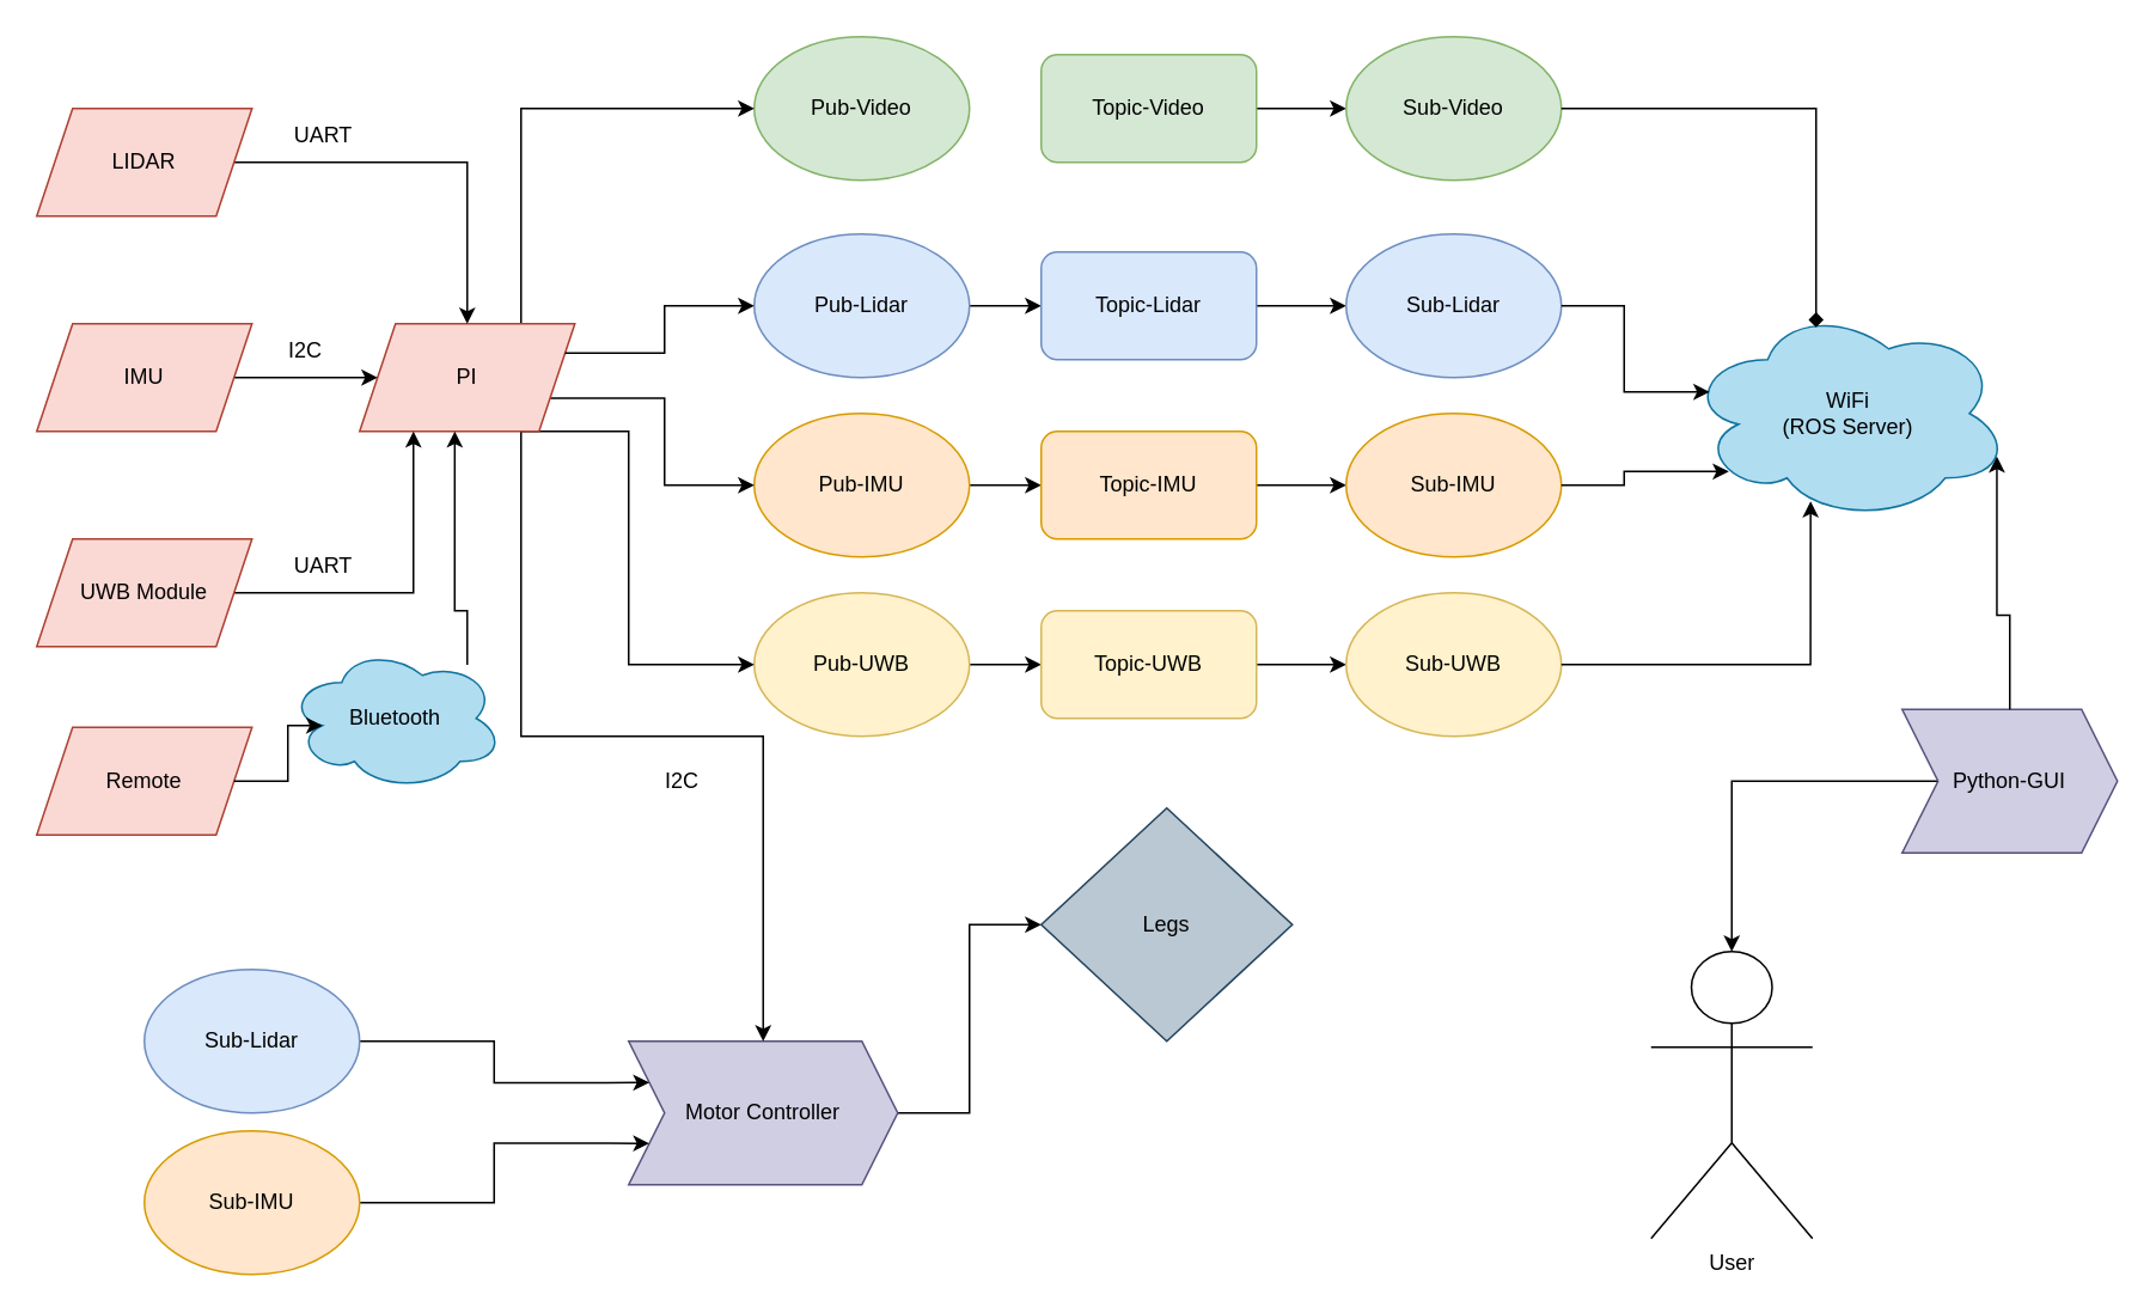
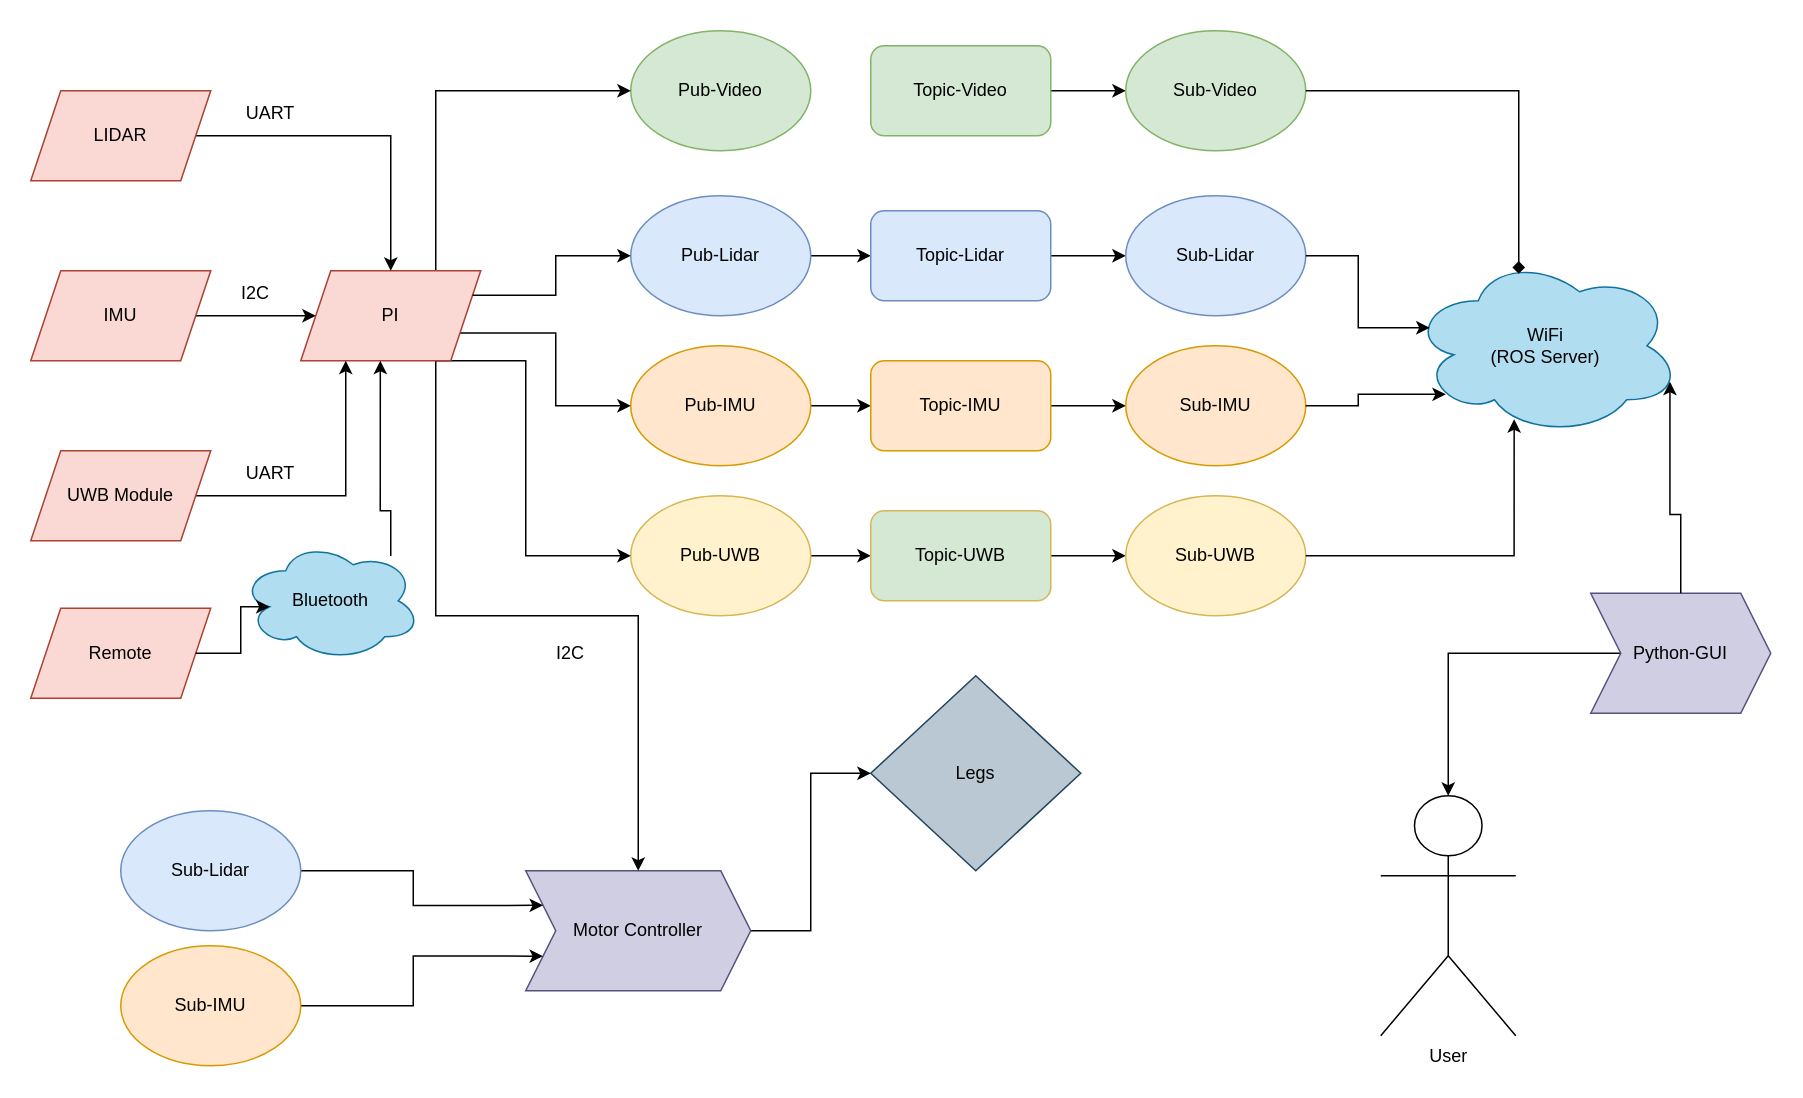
- <mxCell id="12" value="Topic-UWB" style="rounded=1;whiteSpace=wrap;html=1;fillColor=#fff2cc;strokeColor=#d6b656;" vertex="1" parent="1"><mxGeometry x="580" y="340" width="120" height="60" as="geometry" /></mxCell>
+ <mxCell id="12" value="Topic-UWB" style="rounded=1;whiteSpace=wrap;html=1;fillColor=#d5e8d4;strokeColor=#d6b656;" vertex="1" parent="1"><mxGeometry x="580" y="340" width="120" height="60" as="geometry" /></mxCell>
